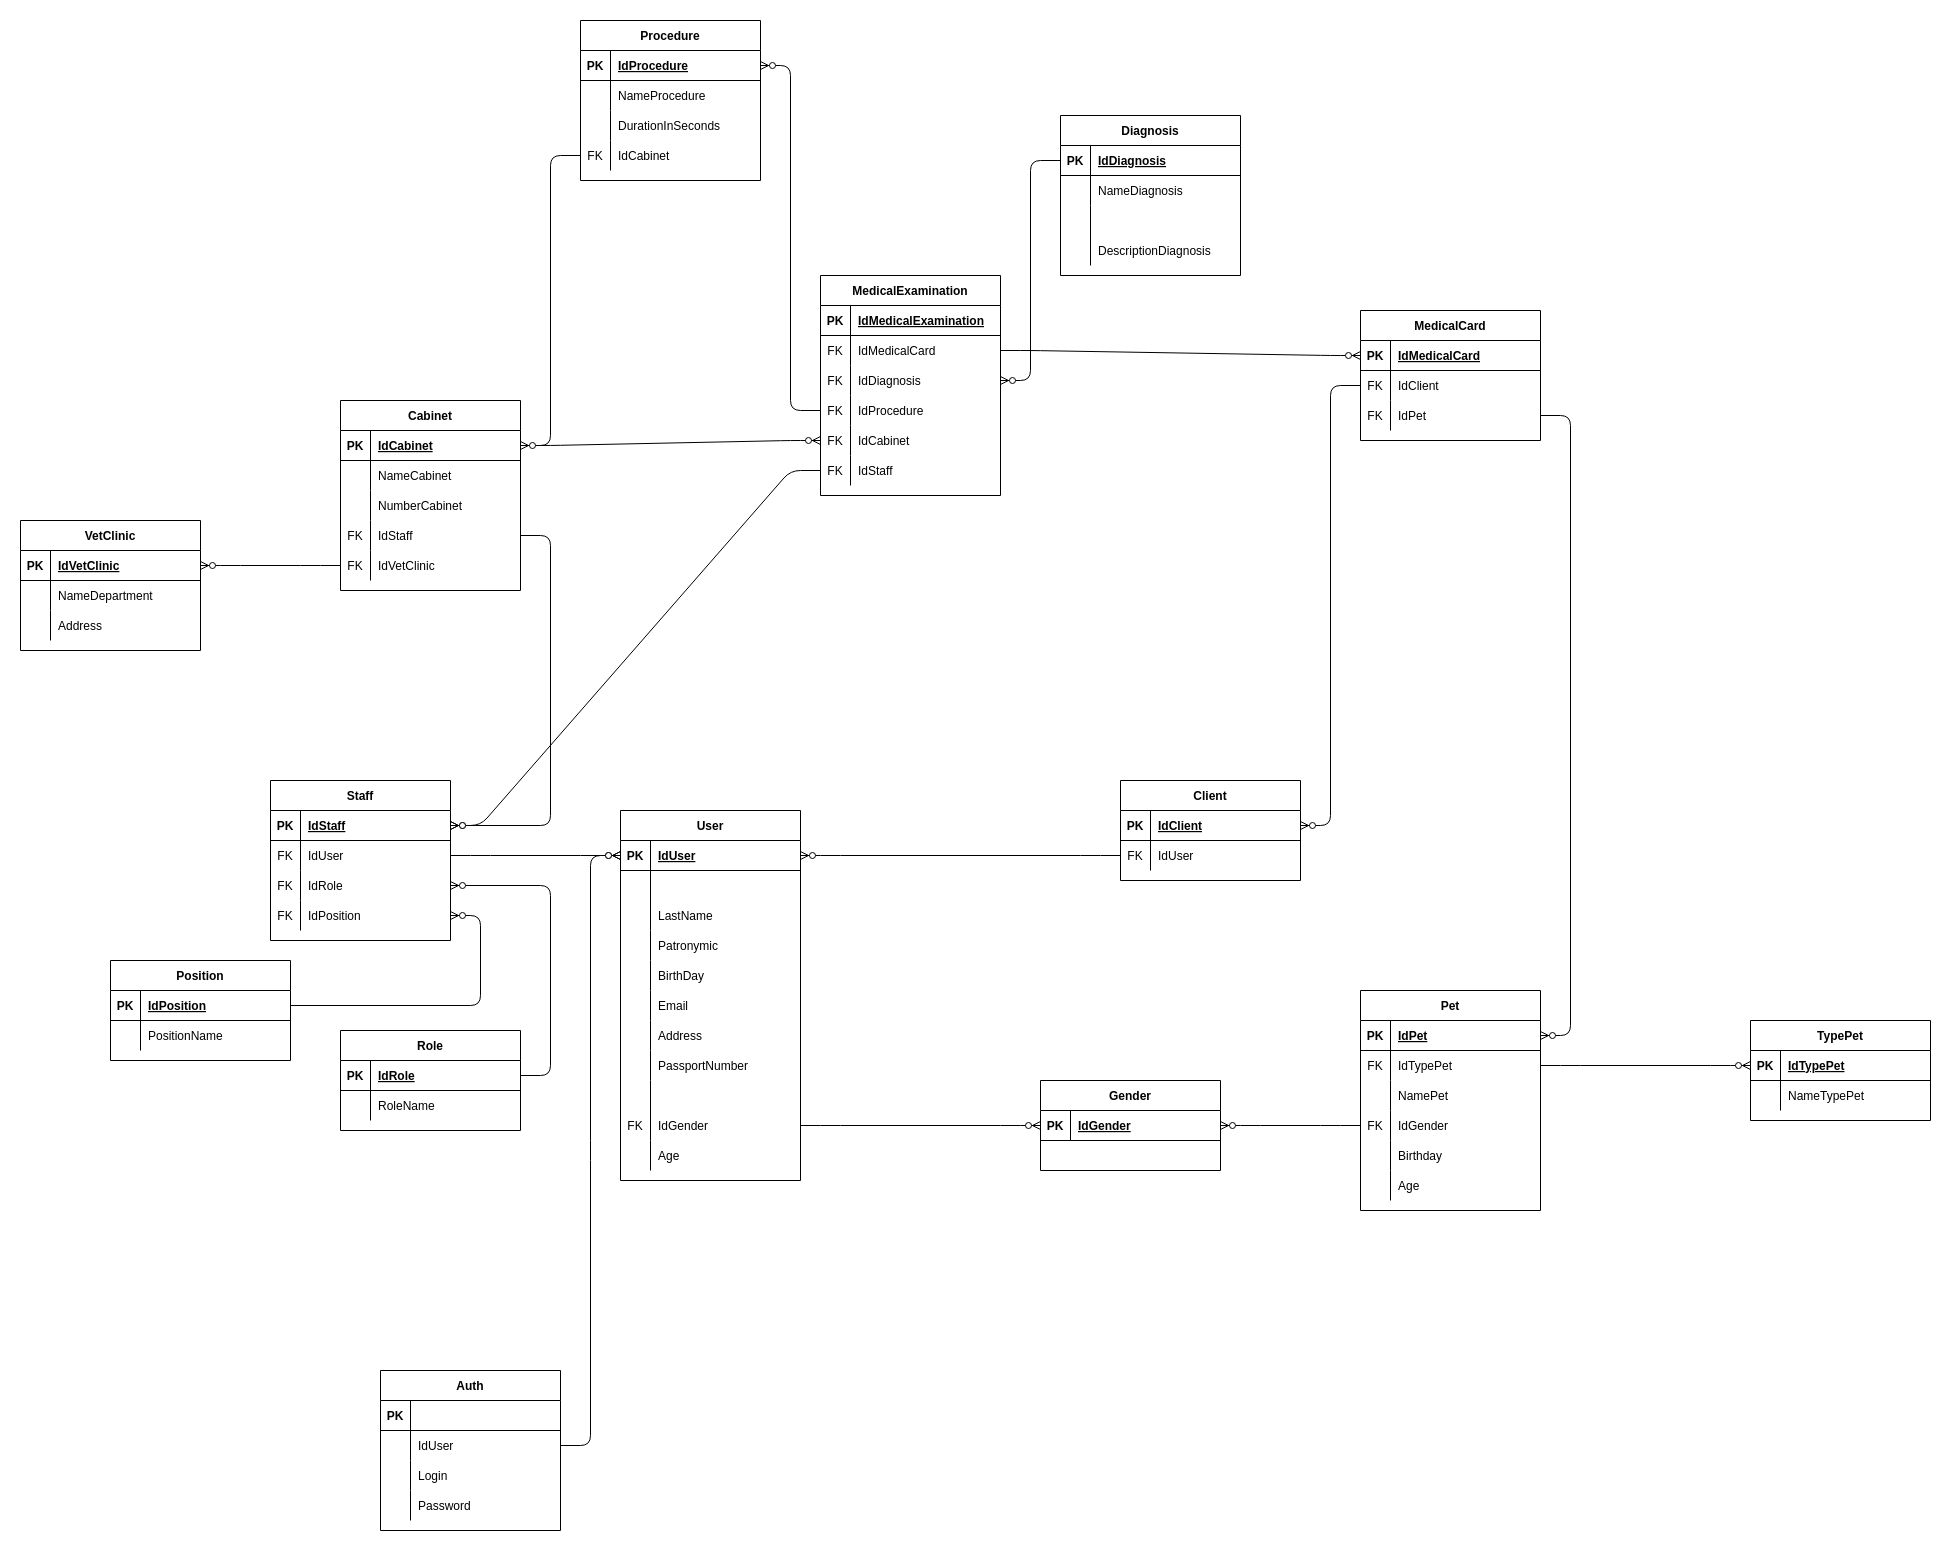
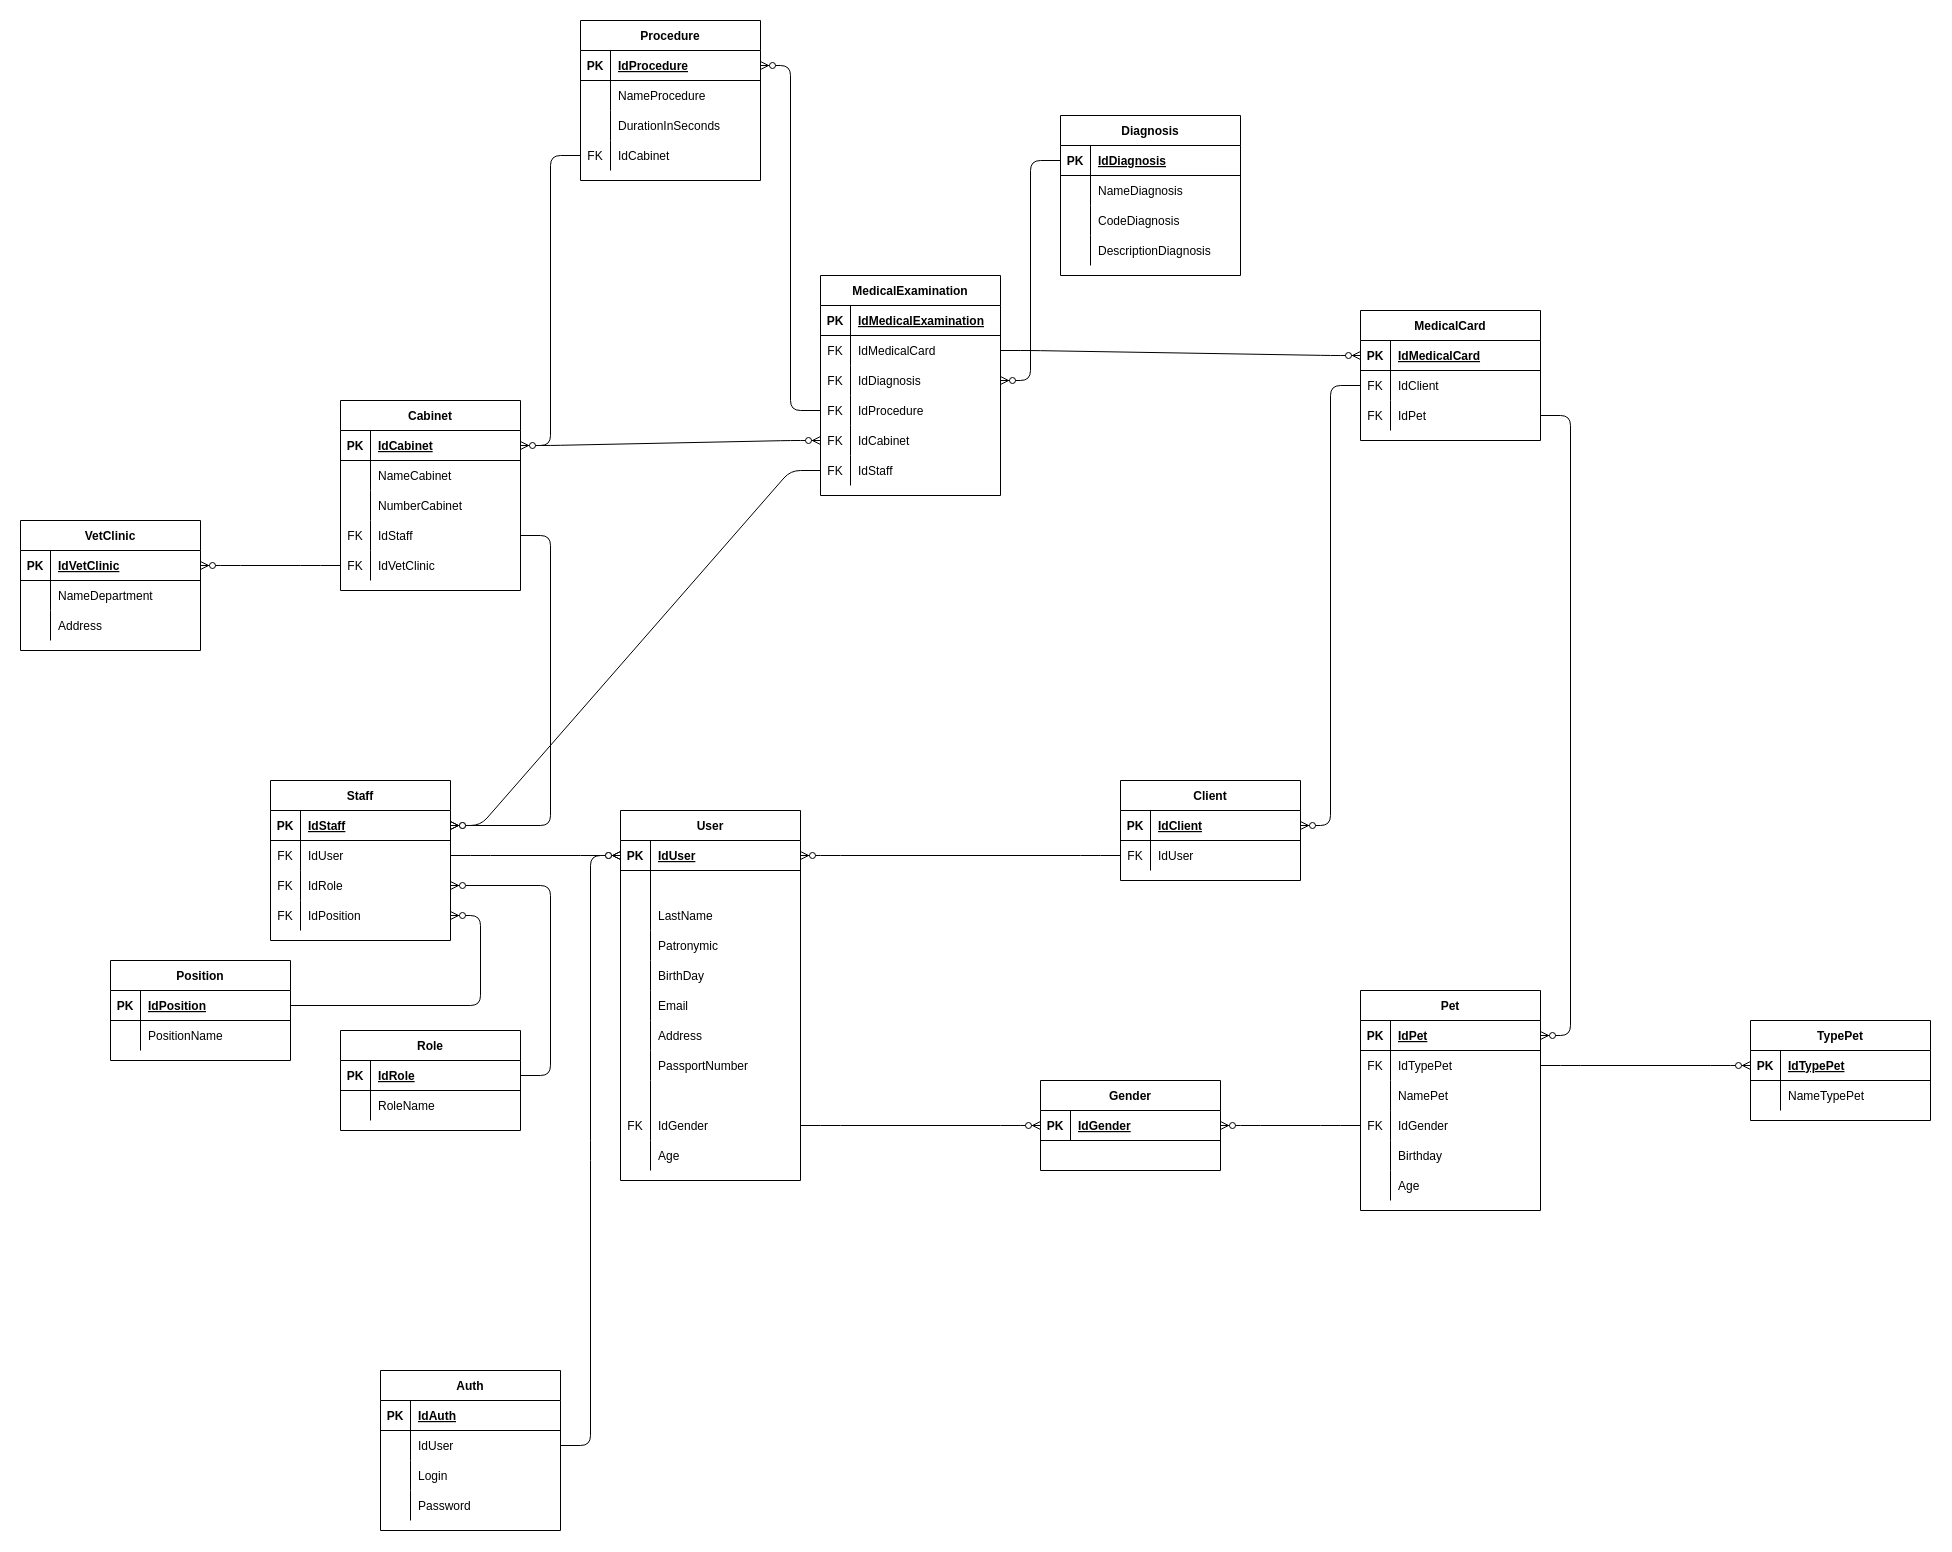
+ <mxCell id="179" value="CodeDiagnosis" style="shape=partialRectangle;connectable=0;fillColor=none;top=0;left=0;bottom=0;right=0;align=left;spacingLeft=6;overflow=hidden;" vertex="1" parent="177"><mxGeometry x="30" width="150" height="30" as="geometry"><mxRectangle width="150" height="30" as="alternateBounds" /></mxGeometry></mxCell>
+ <mxCell id="201" value="IdAuth" style="shape=partialRectangle;connectable=0;fillColor=none;top=0;left=0;bottom=0;right=0;align=left;spacingLeft=6;fontStyle=5;overflow=hidden;" vertex="1" parent="199"><mxGeometry x="30" width="150" height="30" as="geometry"><mxRectangle width="150" height="30" as="alternateBounds" /></mxGeometry></mxCell>
